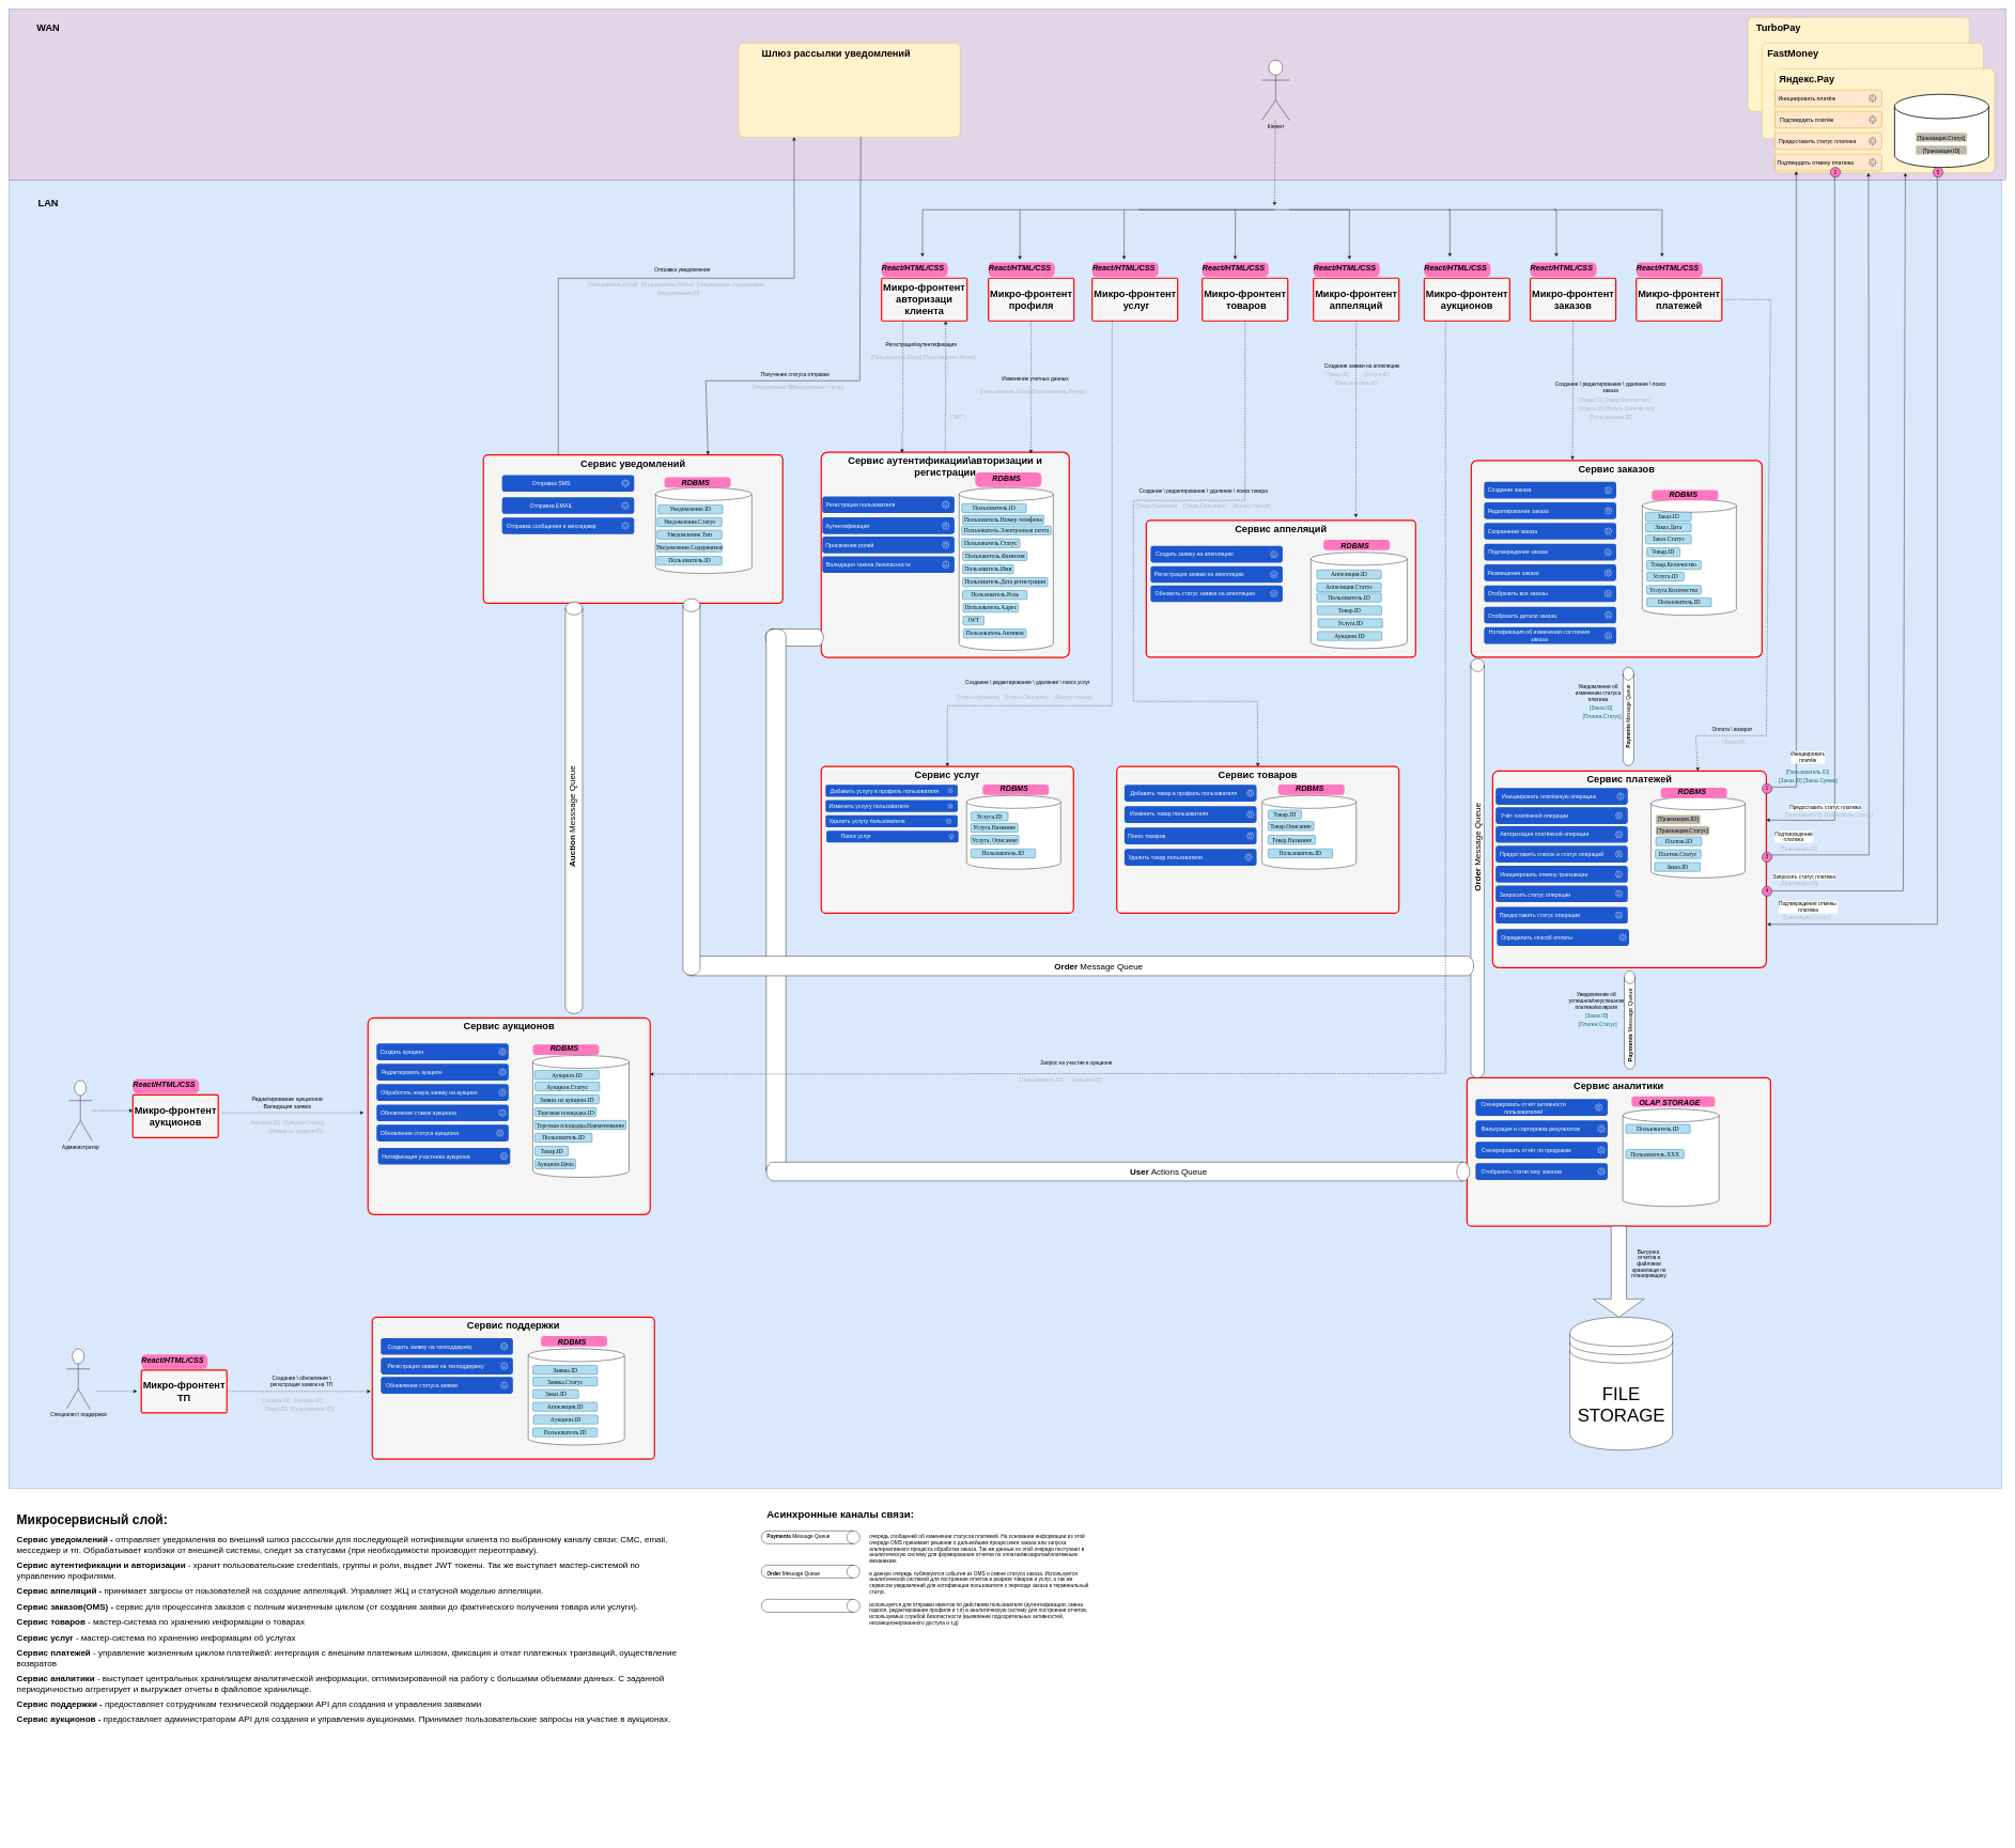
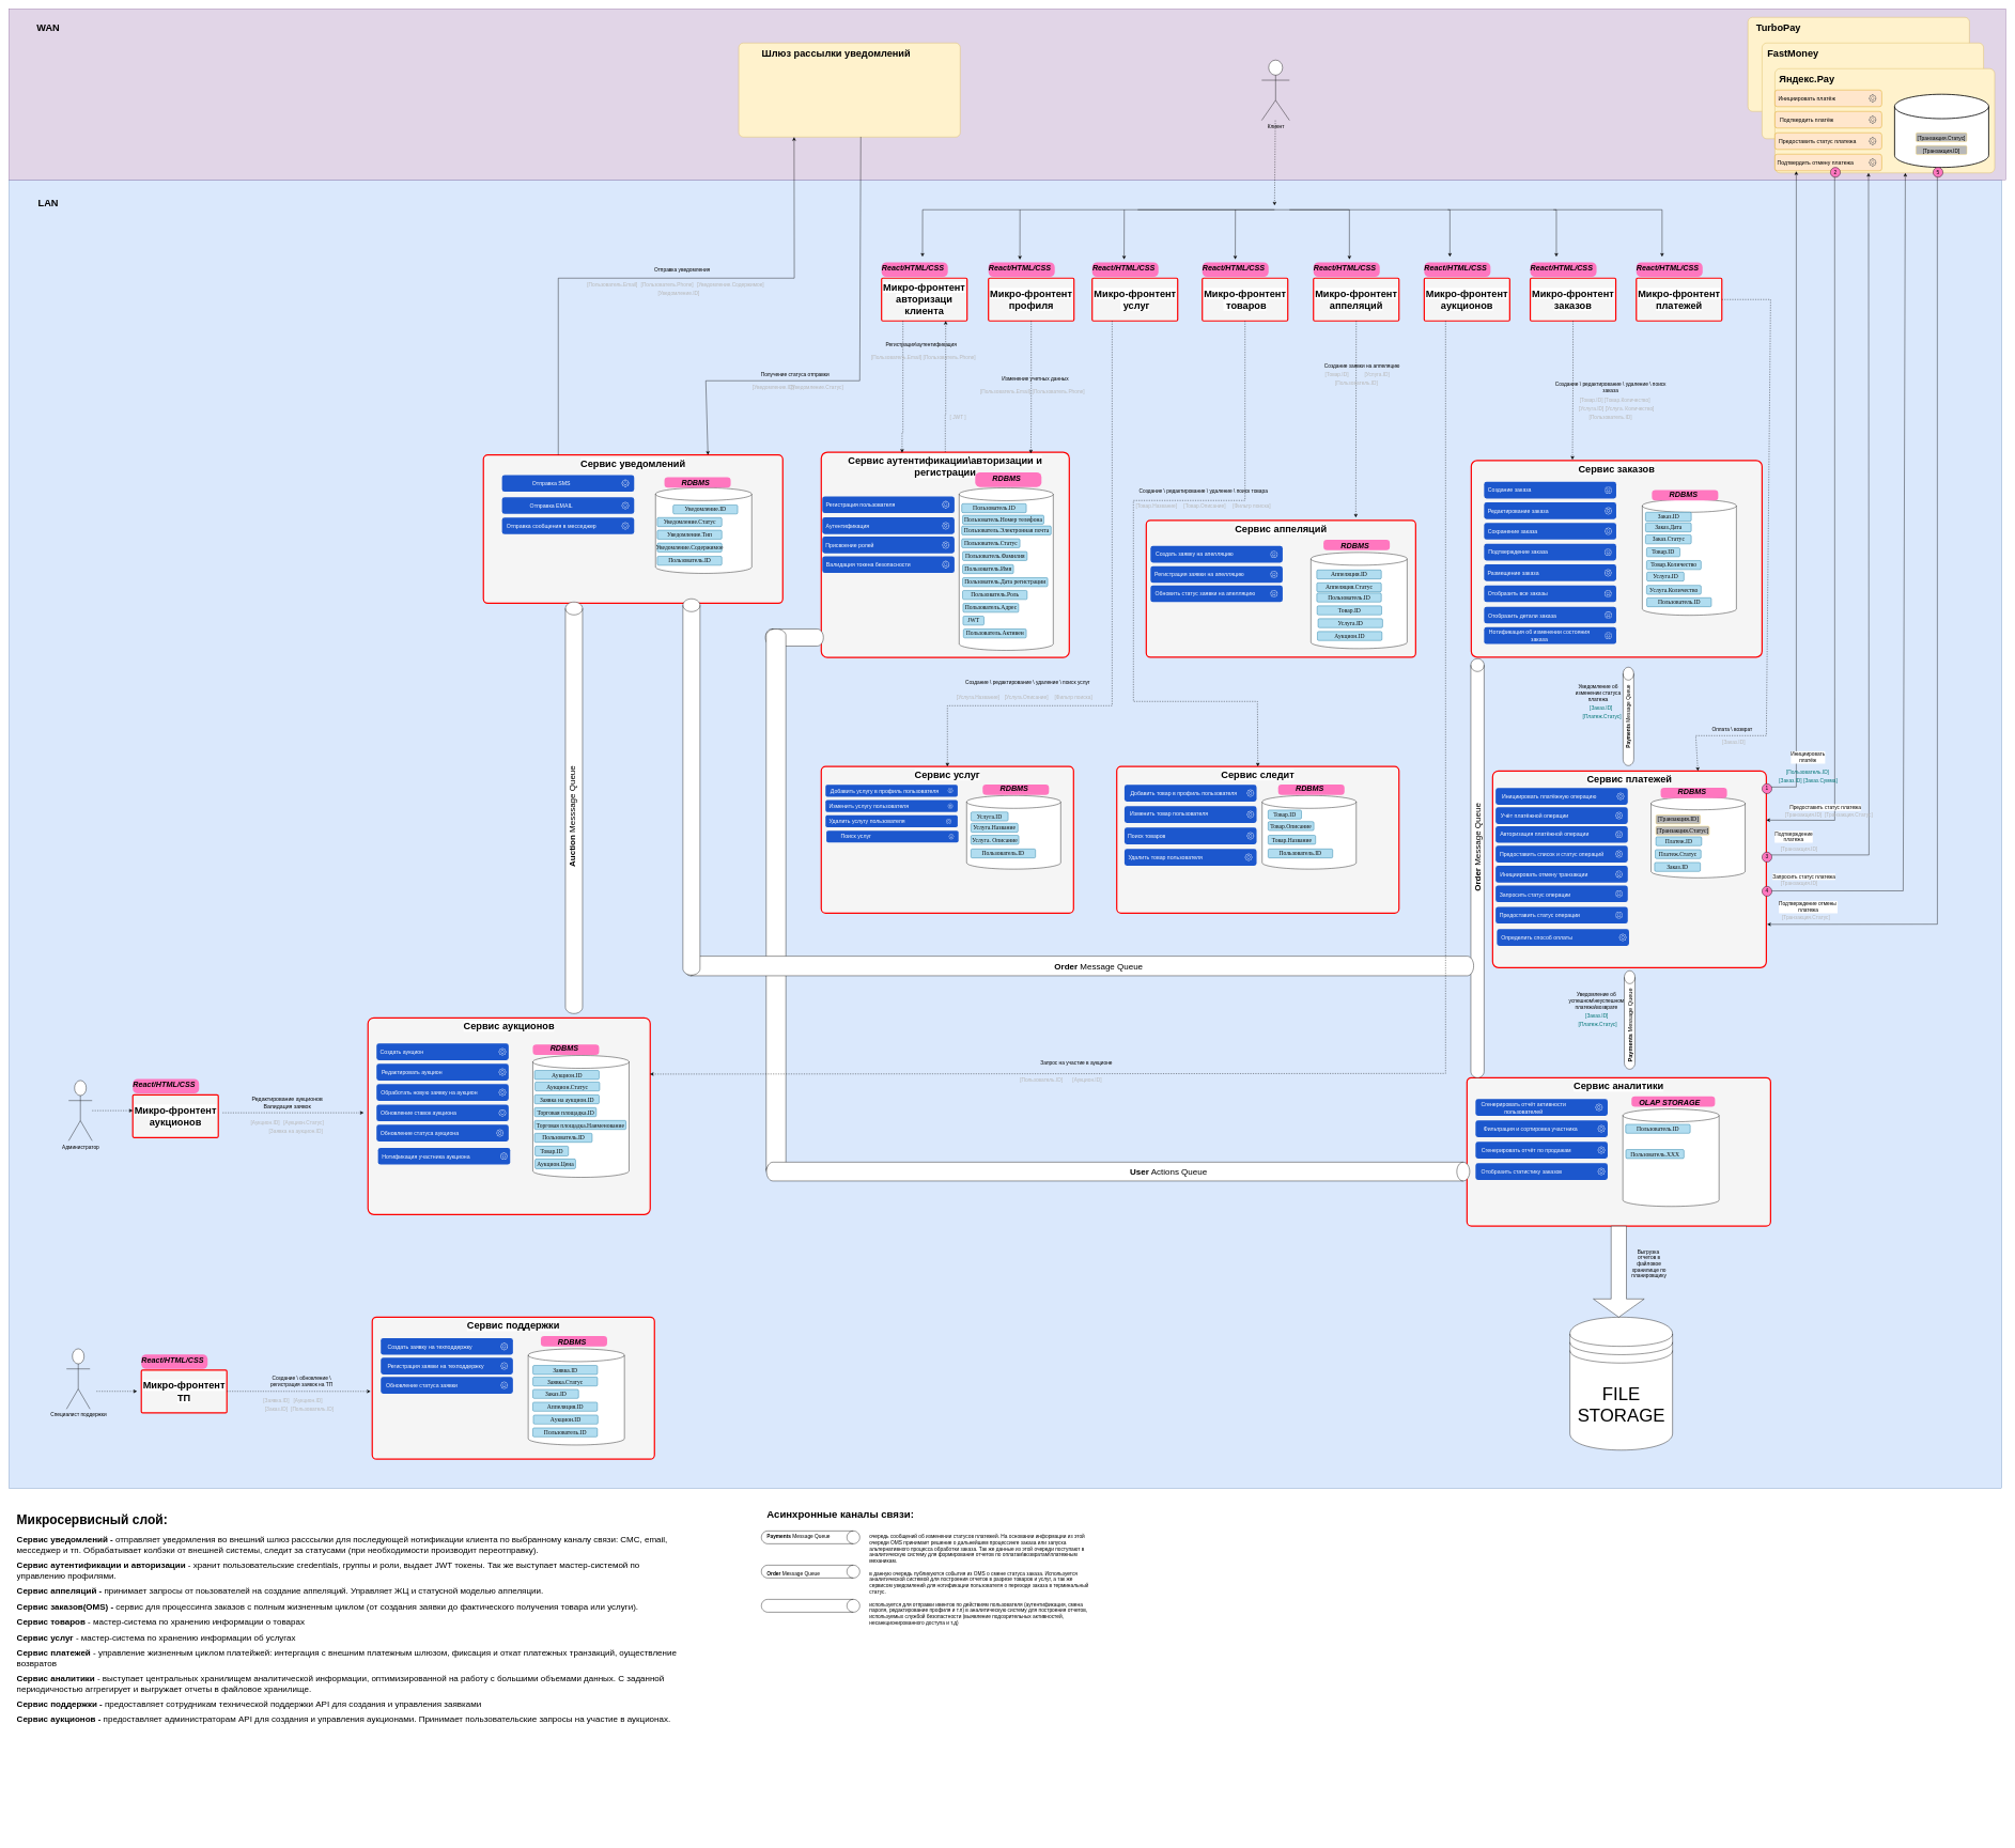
- <mxCell id="255" value="&lt;p style=&quot;margin: 0px 0px 0px 13px; text-indent: -13px; font-variant-numeric: normal; font-variant-east-asian: normal; font-variant-alternates: normal; font-kerning: auto; font-optical-sizing: auto; font-feature-settings: normal; font-variation-settings: normal; font-variant-position: normal; font-stretch: normal; font-size: 14px; line-height: normal; color: rgb(14, 14, 14); text-align: start;&quot; class=&quot;p1&quot;&gt;&lt;font face=&quot;Times New Roman&quot;&gt;Уведомление.ID&lt;/font&gt;&lt;/p&gt;" style="rounded=1;whiteSpace=wrap;html=1;fillColor=#b1ddf0;strokeColor=#10739e;" vertex="1" parent="1"><mxGeometry x="1538.5" y="1180.5" width="151" height="21" as="geometry" /></mxCell>
+ <mxCell id="255" value="&lt;p style=&quot;margin: 0px 0px 0px 13px; text-indent: -13px; font-variant-numeric: normal; font-variant-east-asian: normal; font-variant-alternates: normal; font-kerning: auto; font-optical-sizing: auto; font-feature-settings: normal; font-variation-settings: normal; font-variant-position: normal; font-stretch: normal; font-size: 14px; line-height: normal; color: rgb(14, 14, 14); text-align: start;&quot; class=&quot;p1&quot;&gt;&lt;font face=&quot;Times New Roman&quot;&gt;Уведомление.ID&lt;/font&gt;&lt;/p&gt;" style="rounded=1;whiteSpace=wrap;html=1;fillColor=#b1ddf0;strokeColor=#10739e;" vertex="1" parent="1"><mxGeometry x="1573.5" y="1180.5" width="151" height="21" as="geometry" /></mxCell>
- <mxCell id="373" value="&lt;font color=&quot;#000000&quot;&gt;&lt;span style=&quot;font-size: 23px; background-color: rgb(255, 255, 255);&quot;&gt;&lt;b&gt;Сервис товаров&lt;/b&gt;&lt;/span&gt;&lt;/font&gt;" style="rounded=1;whiteSpace=wrap;html=1;arcSize=3;fillColor=#f5f5f5;strokeColor=#FF0000;strokeWidth=3;align=center;verticalAlign=top;fontFamily=Helvetica;fontSize=12;fontColor=#333333;resizable=1;" vertex="1" parent="1"><mxGeometry x="2611" y="1792.15" width="660" height="342.86" as="geometry" /></mxCell>
+ <mxCell id="373" value="&lt;font color=&quot;#000000&quot;&gt;&lt;span style=&quot;font-size: 23px; background-color: rgb(255, 255, 255);&quot;&gt;&lt;b&gt;Сервис следит&lt;/b&gt;&lt;/span&gt;&lt;/font&gt;" style="rounded=1;whiteSpace=wrap;html=1;arcSize=3;fillColor=#f5f5f5;strokeColor=#FF0000;strokeWidth=3;align=center;verticalAlign=top;fontFamily=Helvetica;fontSize=12;fontColor=#333333;resizable=1;" vertex="1" parent="1"><mxGeometry x="2611" y="1792.15" width="660" height="342.86" as="geometry" /></mxCell>
- <mxCell id="263" value="Фильтрация и сортировка результатов" style="text;html=1;align=center;verticalAlign=middle;whiteSpace=wrap;rounded=1;fontSize=13;fontColor=#FFFFFF;strokeColor=none;" vertex="1" parent="260"><mxGeometry x="5" y="4.5" width="248" height="30" as="geometry" /></mxCell>
+ <mxCell id="263" value="Фильтрация и сортировка участника" style="text;html=1;align=center;verticalAlign=middle;whiteSpace=wrap;rounded=1;fontSize=13;fontColor=#FFFFFF;strokeColor=none;" vertex="1" parent="260"><mxGeometry x="5" y="4.5" width="248" height="30" as="geometry" /></mxCell>
